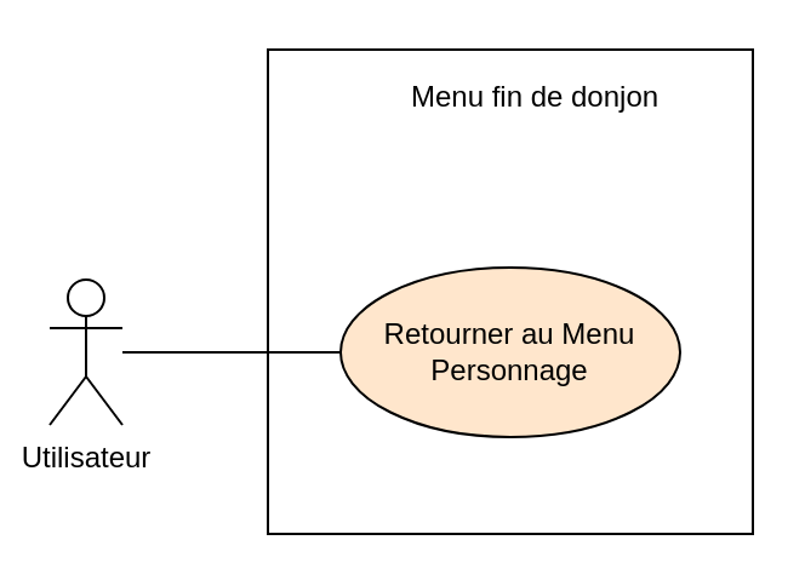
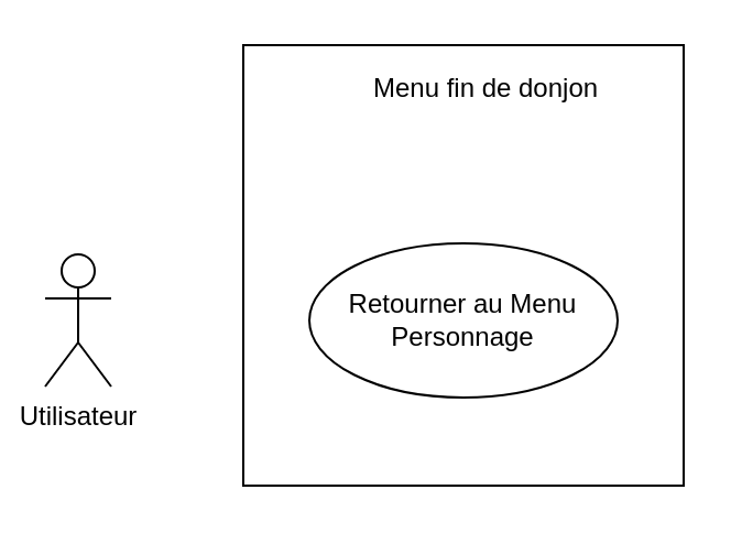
- <mxCell id="3" style="edgeStyle=none;rounded=0;orthogonalLoop=1;jettySize=auto;html=1;endArrow=none;endFill=0;" parent="1" source="4" target="6" edge="1"><mxGeometry relative="1" as="geometry" /></mxCell>
- <mxCell id="6" value="Retourner au Menu Personnage" style="ellipse;whiteSpace=wrap;html=1;fillColor=#ffe6cc;" parent="1" vertex="1"><mxGeometry x="140" y="110" width="140" height="70" as="geometry" /></mxCell>
+ <mxCell id="6" value="Retourner au Menu Personnage" style="ellipse;whiteSpace=wrap;html=1;" parent="1" vertex="1"><mxGeometry x="140" y="110" width="140" height="70" as="geometry" /></mxCell>
